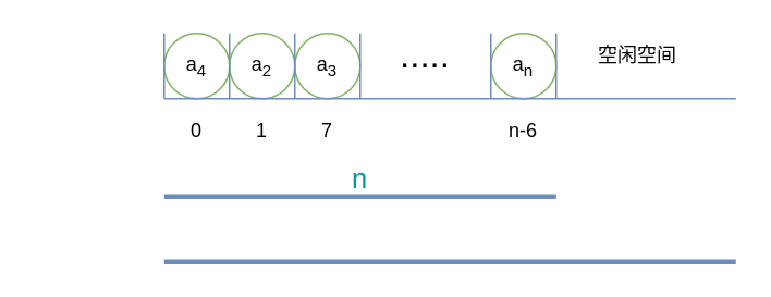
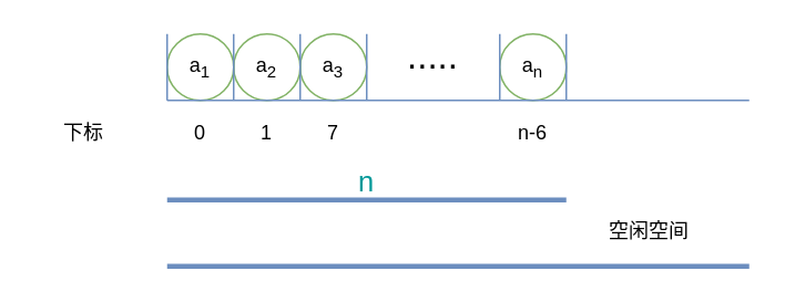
- <mxCell id="14" value="空闲空间" style="text;html=1;strokeColor=none;fillColor=none;align=center;verticalAlign=middle;whiteSpace=wrap;rounded=0;fontSize=12;" vertex="1" parent="1"><mxGeometry x="360" y="24" width="60" height="20" as="geometry" /></mxCell>
+ <mxCell id="14" value="空闲空间" style="text;html=1;strokeColor=none;fillColor=none;align=center;verticalAlign=middle;whiteSpace=wrap;rounded=0;fontSize=12;" vertex="1" parent="1"><mxGeometry x="360" y="129" width="60" height="20" as="geometry" /></mxCell>
- <mxCell id="2" value="a&lt;sub&gt;4&lt;/sub&gt;" style="ellipse;whiteSpace=wrap;html=1;aspect=fixed;fillColor=none;strokeColor=#82b366;" vertex="1" parent="1"><mxGeometry x="100" y="20" width="40" height="40" as="geometry" /></mxCell>
+ <mxCell id="2" value="a&lt;sub&gt;1&lt;/sub&gt;" style="ellipse;whiteSpace=wrap;html=1;aspect=fixed;fillColor=none;strokeColor=#82b366;" vertex="1" parent="1"><mxGeometry x="100" y="20" width="40" height="40" as="geometry" /></mxCell>
+ <mxCell id="15" value="下标" style="text;html=1;strokeColor=none;fillColor=none;align=center;verticalAlign=middle;whiteSpace=wrap;rounded=0;fontSize=12;" vertex="1" parent="1"><mxGeometry x="20" y="70" width="60" height="20" as="geometry" /></mxCell>
